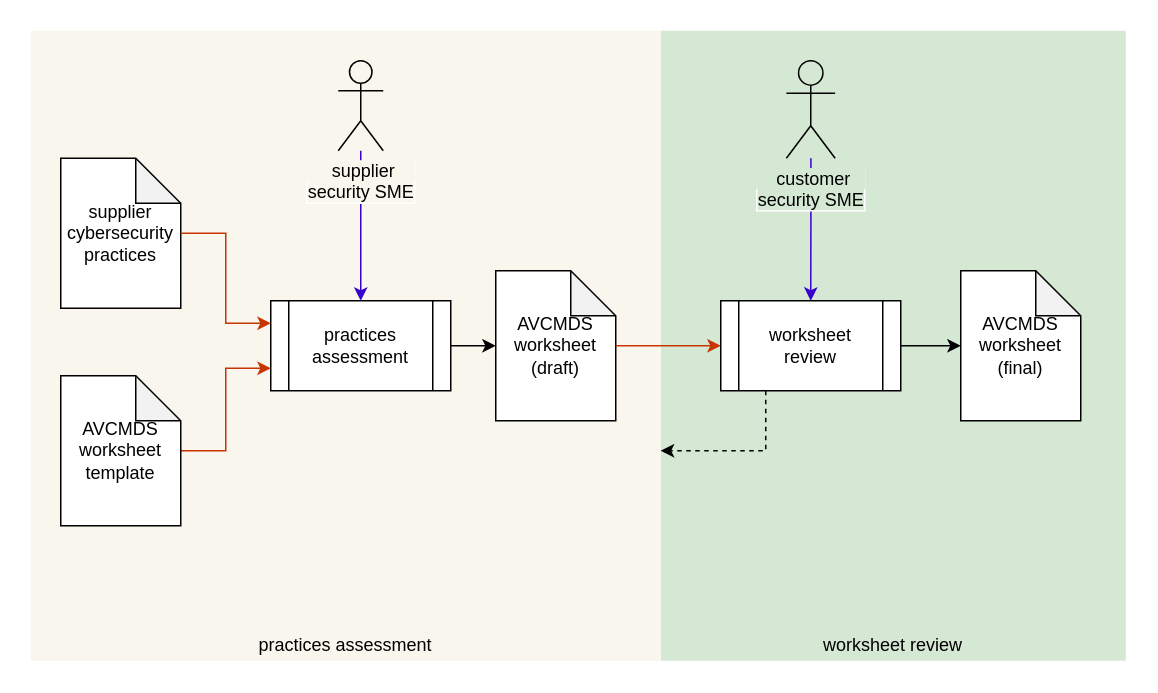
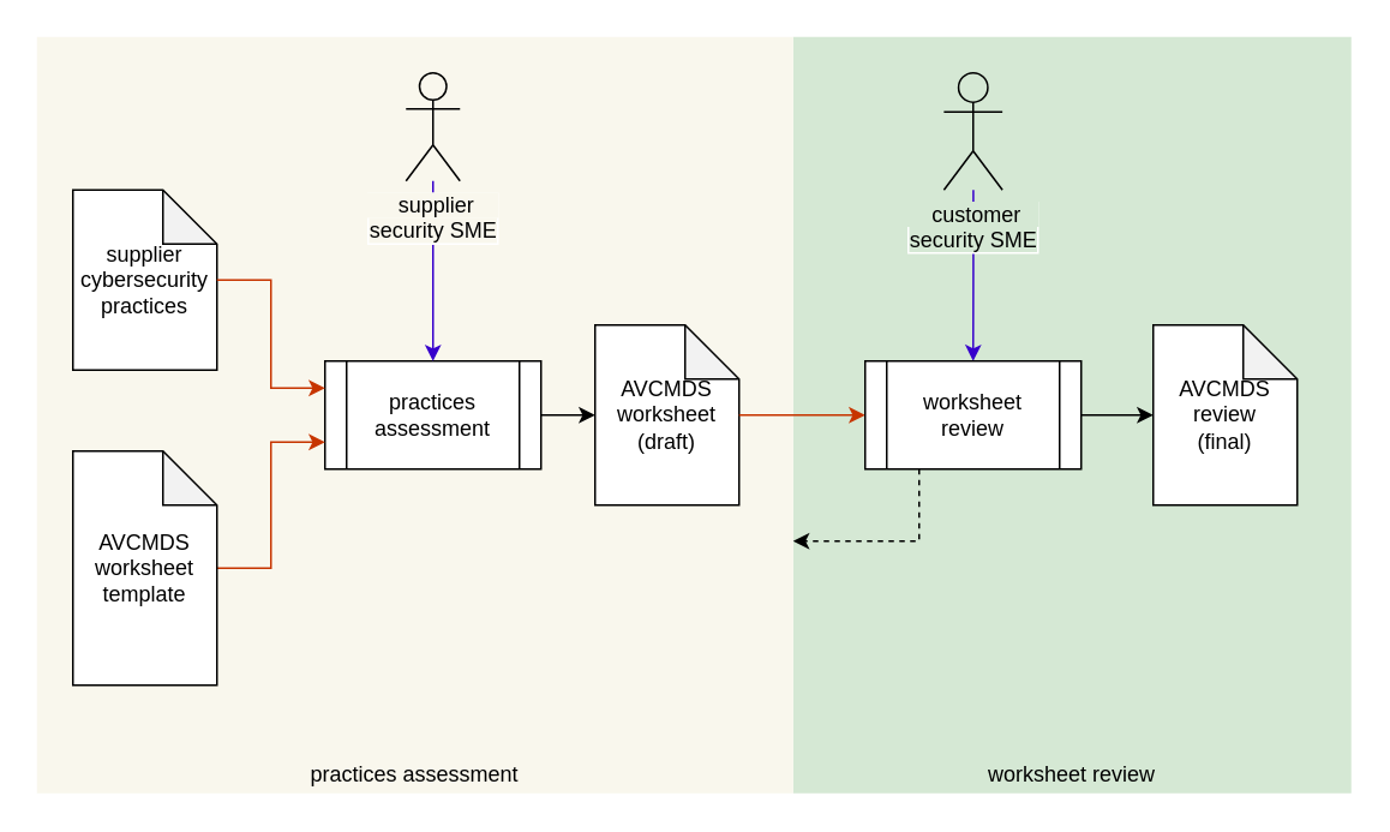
- <mxCell id="19" value="AVCMDS worksheet&lt;br&gt;(final)" style="shape=note;whiteSpace=wrap;html=1;backgroundOutline=1;darkOpacity=0.05;" vertex="1" parent="1"><mxGeometry x="640" y="180" width="80" height="100" as="geometry" /></mxCell>
+ <mxCell id="19" value="AVCMDS review&lt;br&gt;(final)" style="shape=note;whiteSpace=wrap;html=1;backgroundOutline=1;darkOpacity=0.05;" vertex="1" parent="1"><mxGeometry x="640" y="180" width="80" height="100" as="geometry" /></mxCell>
- <mxCell id="11" value="AVCMDS worksheet template" style="shape=note;whiteSpace=wrap;html=1;backgroundOutline=1;darkOpacity=0.05;" parent="1" vertex="1"><mxGeometry x="40" y="250" width="80" height="100" as="geometry" /></mxCell>
+ <mxCell id="11" value="AVCMDS worksheet template" style="shape=note;whiteSpace=wrap;html=1;backgroundOutline=1;darkOpacity=0.05;" parent="1" vertex="1"><mxGeometry x="40" y="250" width="80" height="130" as="geometry" /></mxCell>
